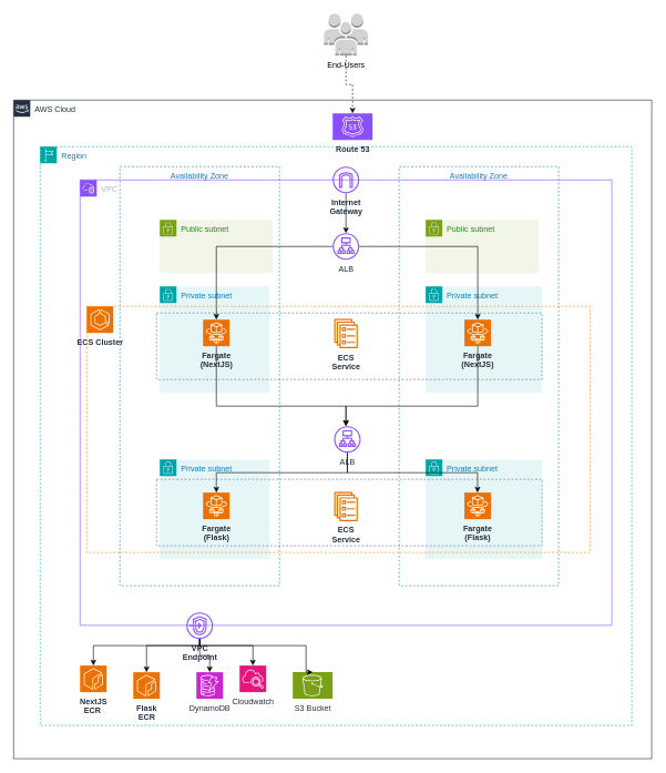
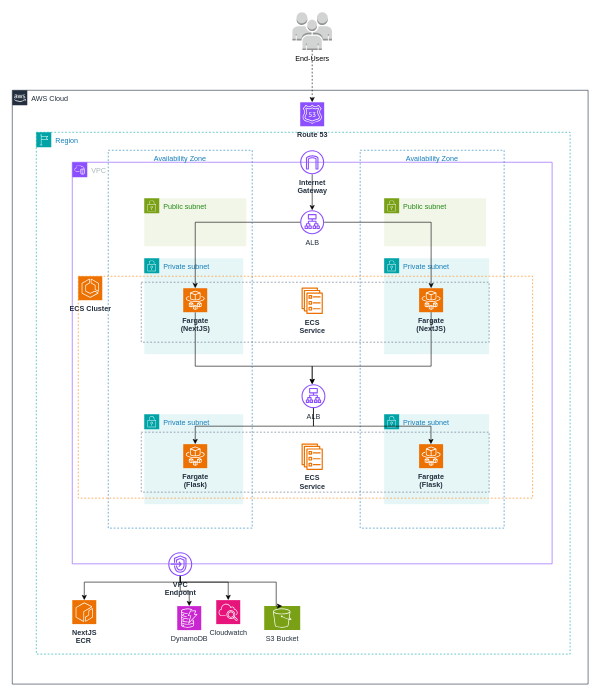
- <mxCell id="6" value="&lt;b&gt;Route 53&lt;/b&gt;" style="sketch=0;points=[[0,0,0],[0.25,0,0],[0.5,0,0],[0.75,0,0],[1,0,0],[0,1,0],[0.25,1,0],[0.5,1,0],[0.75,1,0],[1,1,0],[0,0.25,0],[0,0.5,0],[0,0.75,0],[1,0.25,0],[1,0.5,0],[1,0.75,0]];outlineConnect=0;fontColor=#232F3E;fillColor=#8C4FFF;strokeColor=#ffffff;dashed=0;verticalLabelPosition=bottom;verticalAlign=top;align=center;html=1;fontSize=12;fontStyle=0;aspect=fixed;shape=mxgraph.aws4.resourceIcon;resIcon=mxgraph.aws4.route_53;" parent="1" vertex="1"><mxGeometry x="500" y="170" width="60" height="40" as="geometry" /></mxCell>
+ <mxCell id="6" value="&lt;b&gt;Route 53&lt;/b&gt;" style="sketch=0;points=[[0,0,0],[0.25,0,0],[0.5,0,0],[0.75,0,0],[1,0,0],[0,1,0],[0.25,1,0],[0.5,1,0],[0.75,1,0],[1,1,0],[0,0.25,0],[0,0.5,0],[0,0.75,0],[1,0.25,0],[1,0.5,0],[1,0.75,0]];outlineConnect=0;fontColor=#232F3E;fillColor=#8C4FFF;strokeColor=#ffffff;dashed=0;verticalLabelPosition=bottom;verticalAlign=top;align=center;html=1;fontSize=12;fontStyle=0;aspect=fixed;shape=mxgraph.aws4.resourceIcon;resIcon=mxgraph.aws4.route_53;" parent="1" vertex="1"><mxGeometry x="500" y="170" width="40" height="40" as="geometry" /></mxCell>
- <mxCell id="32" style="edgeStyle=orthogonalEdgeStyle;rounded=0;orthogonalLoop=1;jettySize=auto;html=1;entryX=0.5;entryY=0;entryDx=0;entryDy=0;entryPerimeter=0;" parent="1" source="24" target="22" edge="1"><mxGeometry relative="1" as="geometry"><Array as="points"><mxPoint x="300" y="970" /><mxPoint x="220" y="970" /></Array></mxGeometry></mxCell>
- <mxCell id="22" value="&lt;b&gt;Flask&lt;/b&gt;&lt;div&gt;&lt;b&gt;ECR&lt;/b&gt;&lt;/div&gt;" style="sketch=0;points=[[0,0,0],[0.25,0,0],[0.5,0,0],[0.75,0,0],[1,0,0],[0,1,0],[0.25,1,0],[0.5,1,0],[0.75,1,0],[1,1,0],[0,0.25,0],[0,0.5,0],[0,0.75,0],[1,0.25,0],[1,0.5,0],[1,0.75,0]];outlineConnect=0;fontColor=#232F3E;fillColor=#ED7100;strokeColor=#ffffff;dashed=0;verticalLabelPosition=bottom;verticalAlign=top;align=center;html=1;fontSize=12;fontStyle=0;aspect=fixed;shape=mxgraph.aws4.resourceIcon;resIcon=mxgraph.aws4.ecr;" parent="1" vertex="1"><mxGeometry x="200" y="1010" width="40" height="40" as="geometry" /></mxCell>
